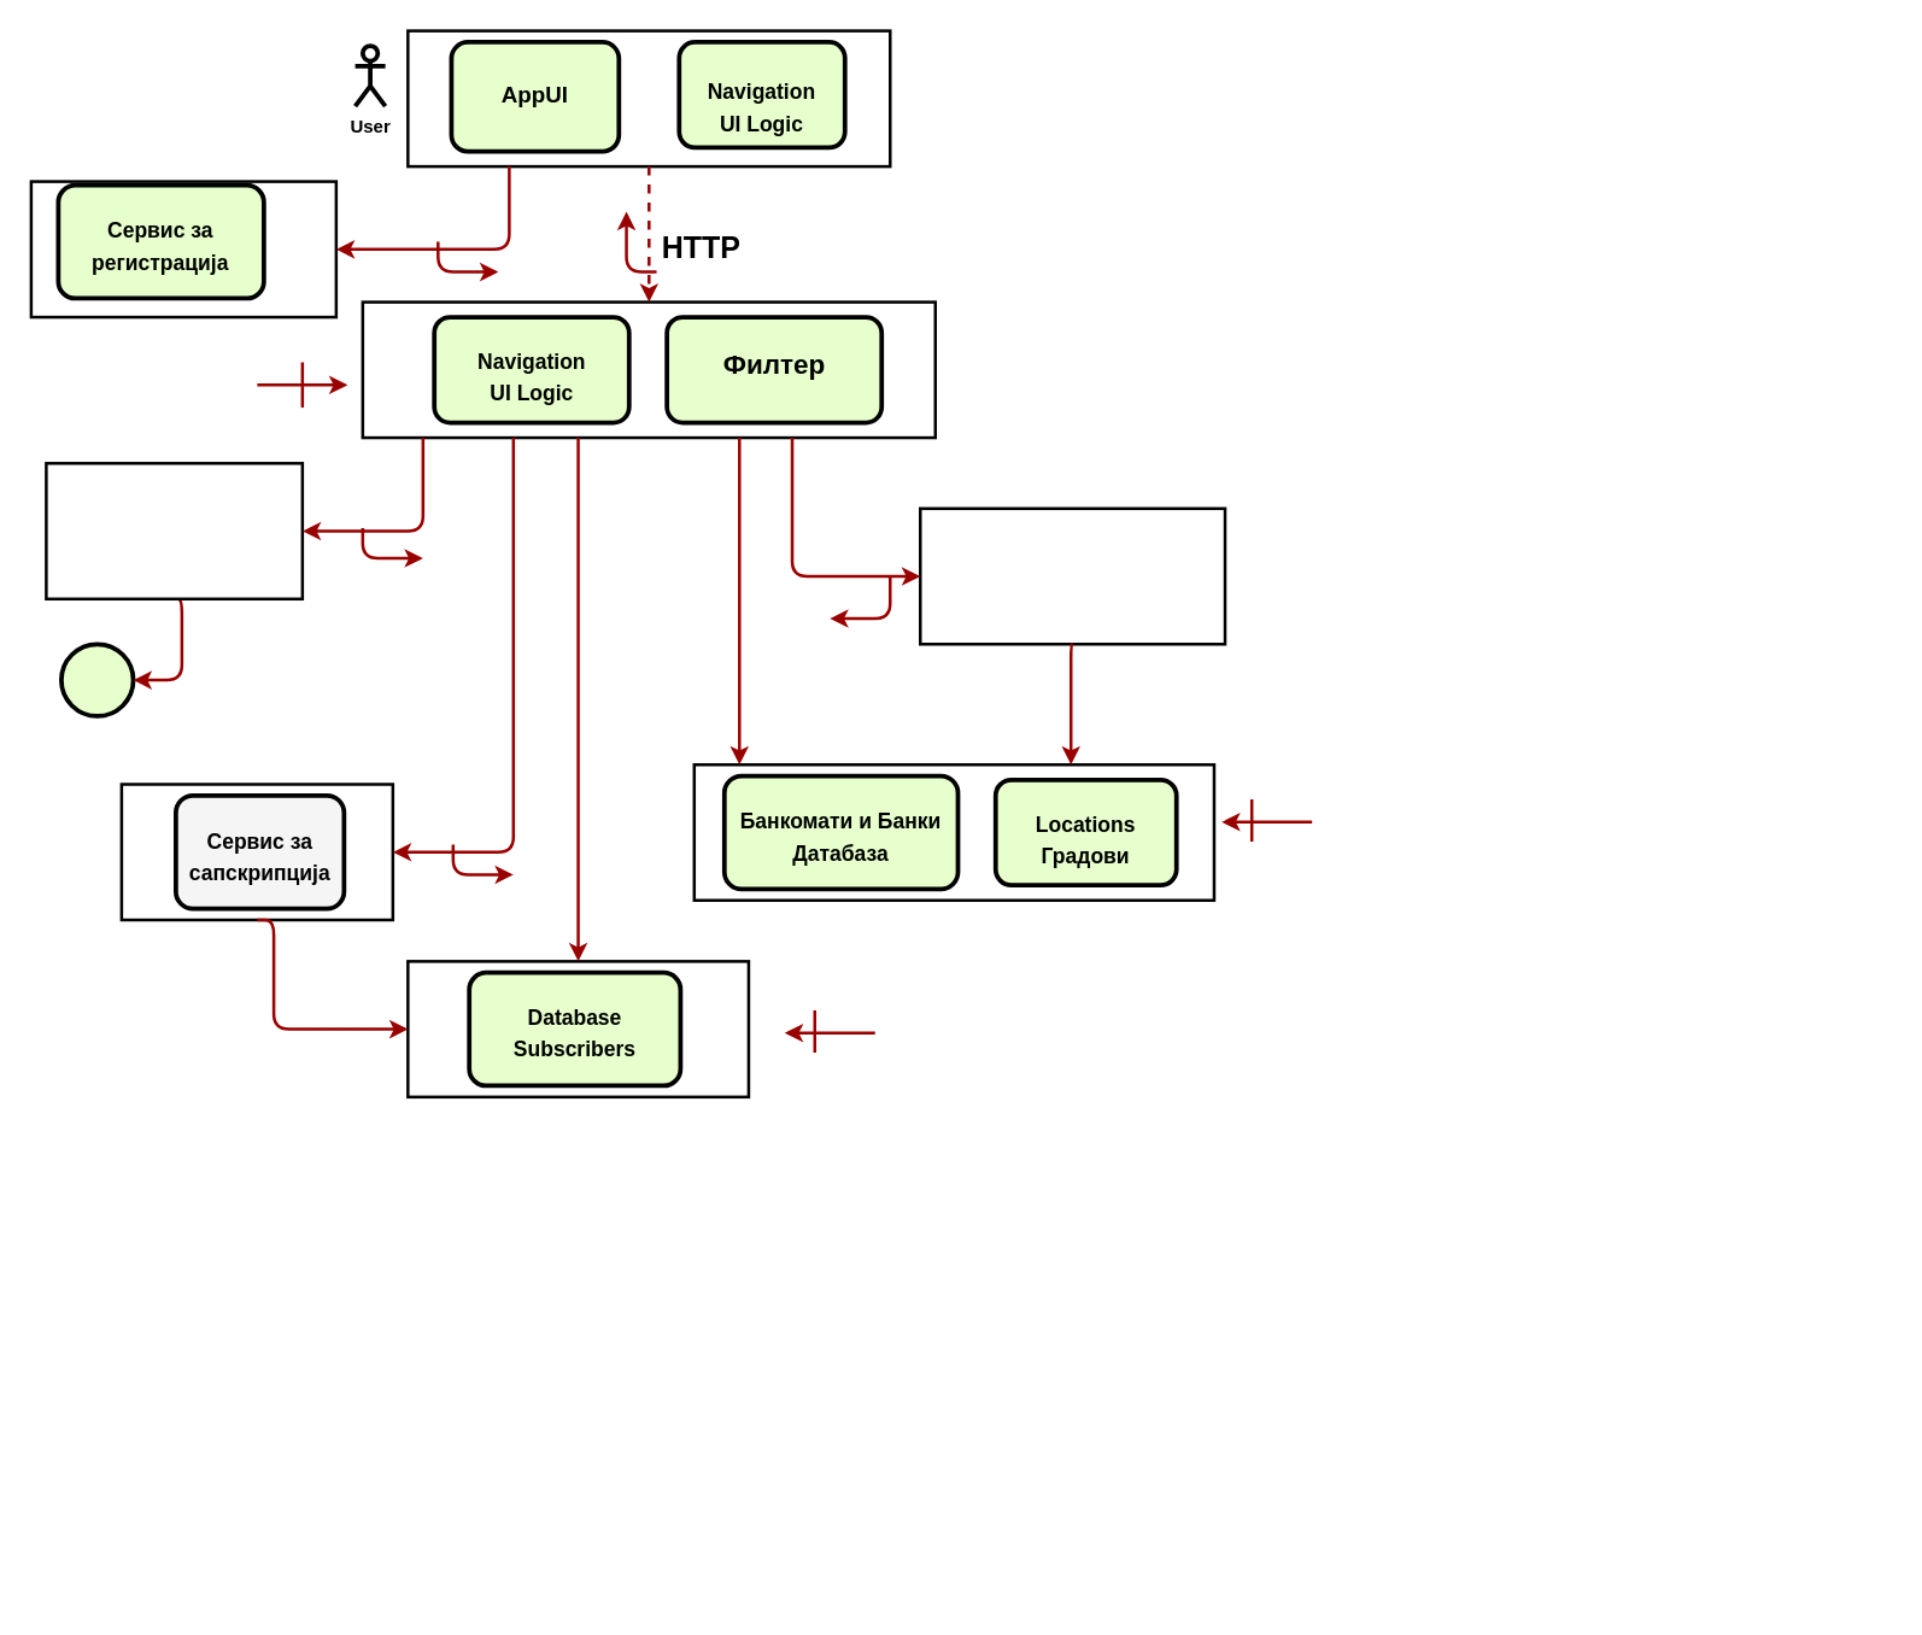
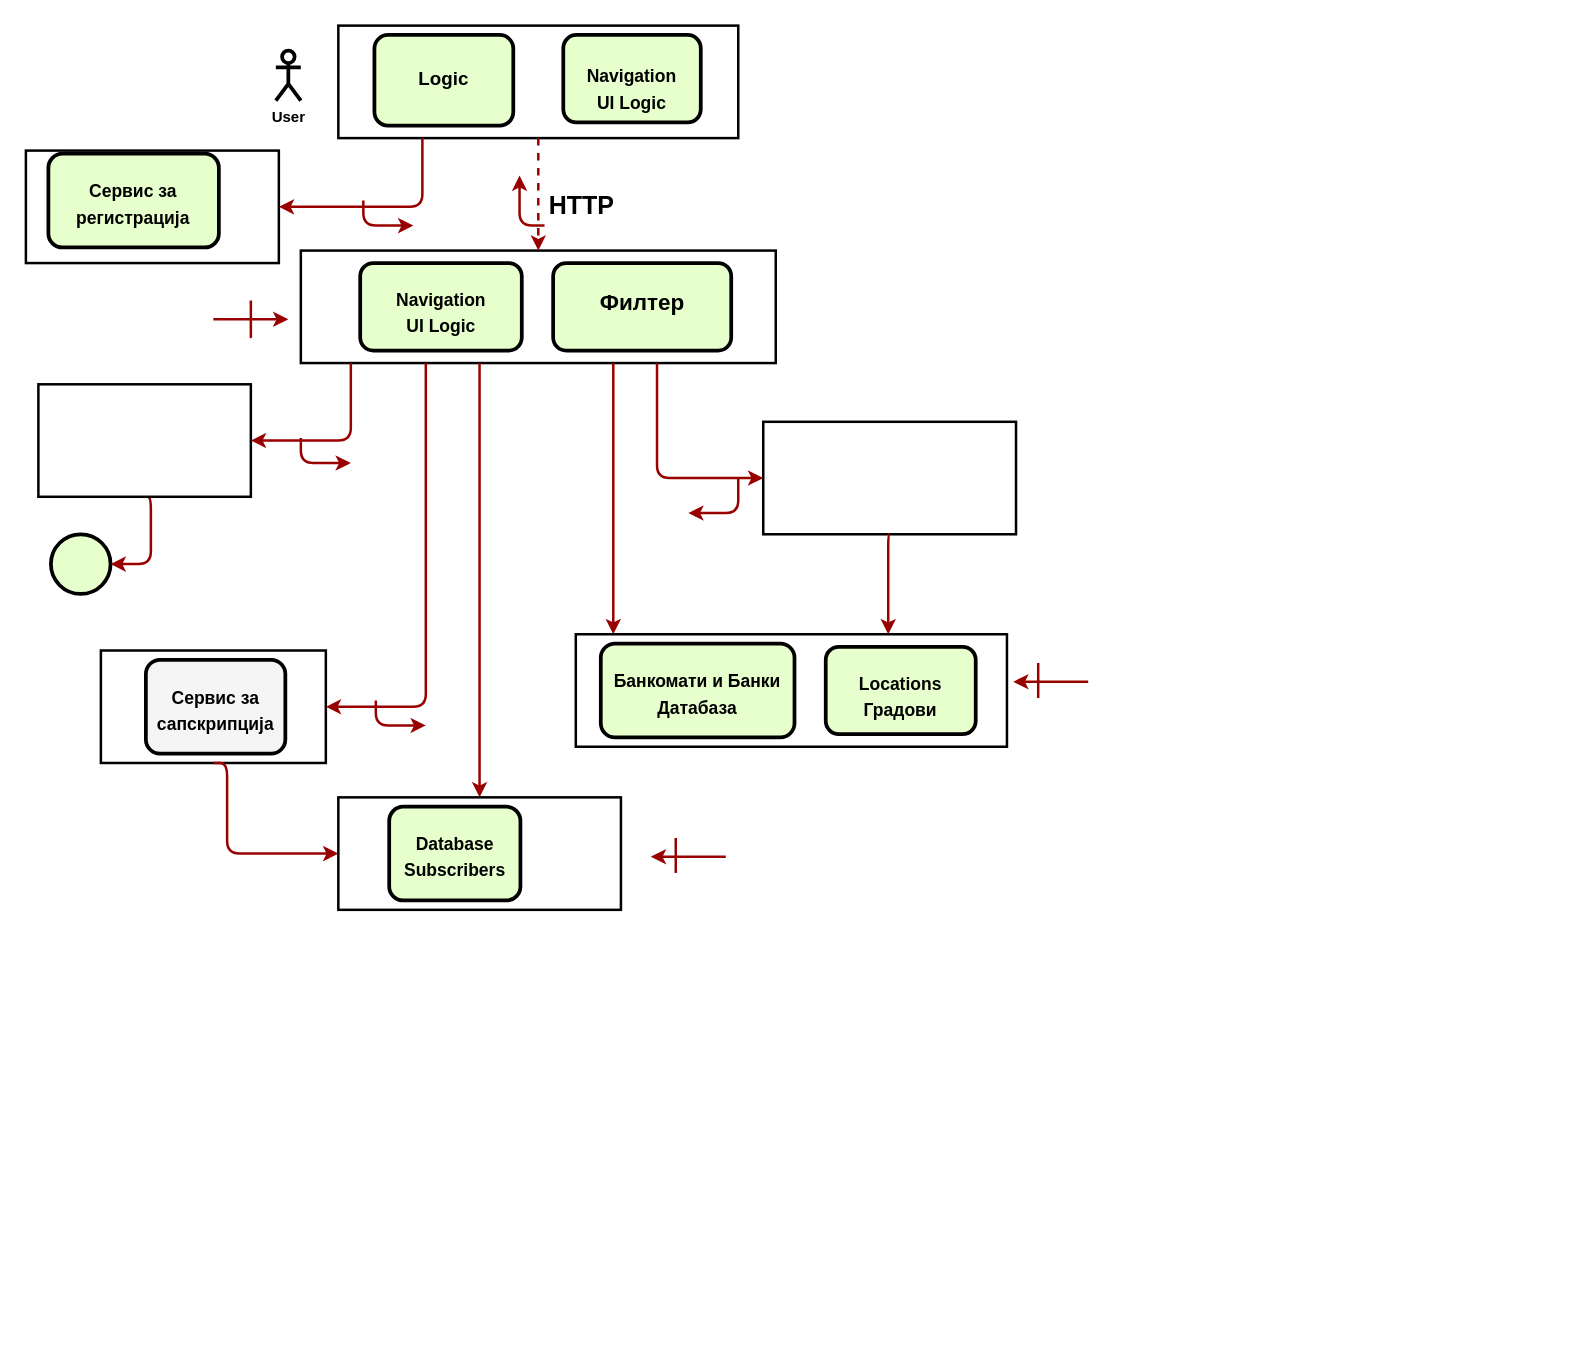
- <mxCell id="9" value="&lt;p style=&quot;margin: 4px 0px 0px ; text-align: center ; text-decoration: underline ; font-size: 15px&quot;&gt;&lt;font style=&quot;font-size: 15px&quot;&gt;&lt;br&gt;&lt;/font&gt;&lt;/p&gt;&lt;p style=&quot;margin: 4px 0px 0px ; text-align: center ; font-size: 15px&quot;&gt;&lt;font style=&quot;font-size: 15px&quot;&gt;AppUI&lt;/font&gt;&lt;br&gt;&lt;/p&gt;" style="verticalAlign=middle;align=center;overflow=fill;fontSize=12;fontFamily=Helvetica;html=1;rounded=1;fontStyle=1;strokeWidth=3;fillColor=#E6FFCC" parent="6" vertex="1"><mxGeometry x="78.88" y="7.5" width="111.12" height="72.5" as="geometry" /></mxCell>
+ <mxCell id="9" value="&lt;p style=&quot;margin: 4px 0px 0px ; text-align: center ; text-decoration: underline ; font-size: 15px&quot;&gt;&lt;font style=&quot;font-size: 15px&quot;&gt;&lt;br&gt;&lt;/font&gt;&lt;/p&gt;&lt;p style=&quot;margin: 4px 0px 0px ; text-align: center ; font-size: 15px&quot;&gt;&lt;font style=&quot;font-size: 15px&quot;&gt;Logic&lt;/font&gt;&lt;br&gt;&lt;/p&gt;" style="verticalAlign=middle;align=center;overflow=fill;fontSize=12;fontFamily=Helvetica;html=1;rounded=1;fontStyle=1;strokeWidth=3;fillColor=#E6FFCC" parent="6" vertex="1"><mxGeometry x="78.88" y="7.5" width="111.12" height="72.5" as="geometry" /></mxCell>
- <mxCell id="7" value="&lt;span style=&quot;font-weight: 700&quot;&gt;User&lt;/span&gt;" style="shape=umlActor;verticalLabelPosition=bottom;verticalAlign=top;html=1;outlineConnect=0;strokeWidth=3;" parent="6" vertex="1"><mxGeometry x="15" y="10" width="20" height="40" as="geometry" /></mxCell>
+ <mxCell id="7" value="&lt;span style=&quot;font-weight: 700&quot;&gt;User&lt;/span&gt;" style="shape=umlActor;verticalLabelPosition=bottom;verticalAlign=top;html=1;outlineConnect=0;strokeWidth=3;" parent="6" vertex="1"><mxGeometry y="20" width="20" height="40" as="geometry" /></mxCell>
- <mxCell id="24" value="&lt;p style=&quot;margin: 4px 0px 0px ; text-align: center&quot;&gt;&lt;font style=&quot;font-size: 12px&quot;&gt;&lt;br&gt;&lt;/font&gt;&lt;/p&gt;&lt;p style=&quot;margin: 4px 0px 0px ; font-size: 14px&quot;&gt;&lt;font style=&quot;font-size: 14px&quot;&gt;Database&lt;/font&gt;&lt;/p&gt;&lt;p style=&quot;margin: 4px 0px 0px ; font-size: 14px&quot;&gt;&lt;font style=&quot;font-size: 14px&quot;&gt;Subscribers&lt;/font&gt;&lt;/p&gt;" style="verticalAlign=middle;align=center;overflow=fill;fontSize=12;fontFamily=Helvetica;html=1;rounded=1;fontStyle=1;strokeWidth=3;fillColor=#E6FFCC" parent="23" vertex="1"><mxGeometry x="40.702" y="35" width="140.194" height="75" as="geometry" /></mxCell>
+ <mxCell id="24" value="&lt;p style=&quot;margin: 4px 0px 0px ; text-align: center&quot;&gt;&lt;font style=&quot;font-size: 12px&quot;&gt;&lt;br&gt;&lt;/font&gt;&lt;/p&gt;&lt;p style=&quot;margin: 4px 0px 0px ; font-size: 14px&quot;&gt;&lt;font style=&quot;font-size: 14px&quot;&gt;Database&lt;/font&gt;&lt;/p&gt;&lt;p style=&quot;margin: 4px 0px 0px ; font-size: 14px&quot;&gt;&lt;font style=&quot;font-size: 14px&quot;&gt;Subscribers&lt;/font&gt;&lt;/p&gt;" style="verticalAlign=middle;align=center;overflow=fill;fontSize=12;fontFamily=Helvetica;html=1;rounded=1;fontStyle=1;strokeWidth=3;fillColor=#E6FFCC" parent="23" vertex="1"><mxGeometry x="40.702" y="35" width="105" height="75" as="geometry" /></mxCell>
